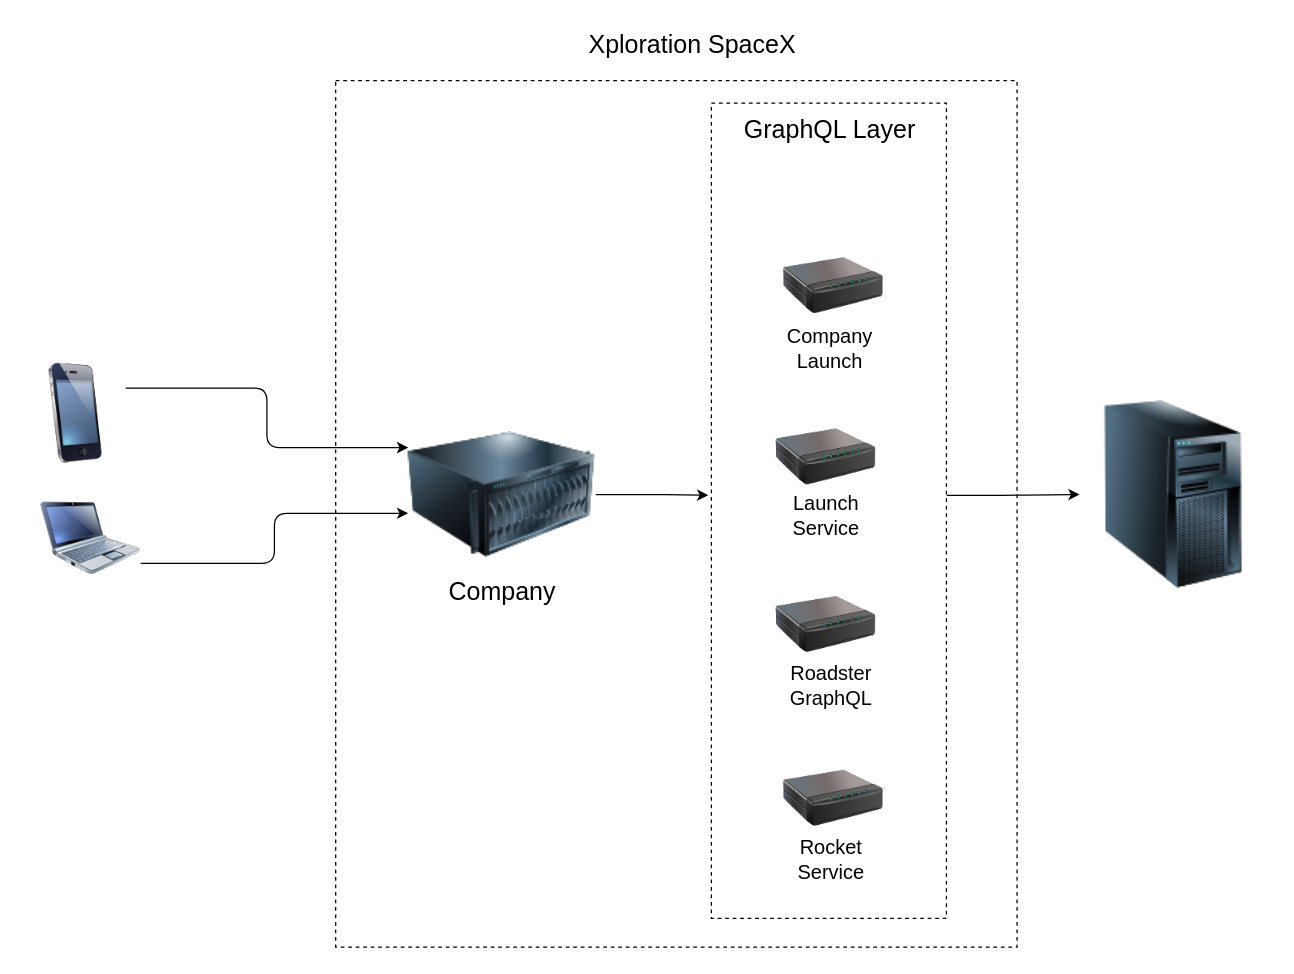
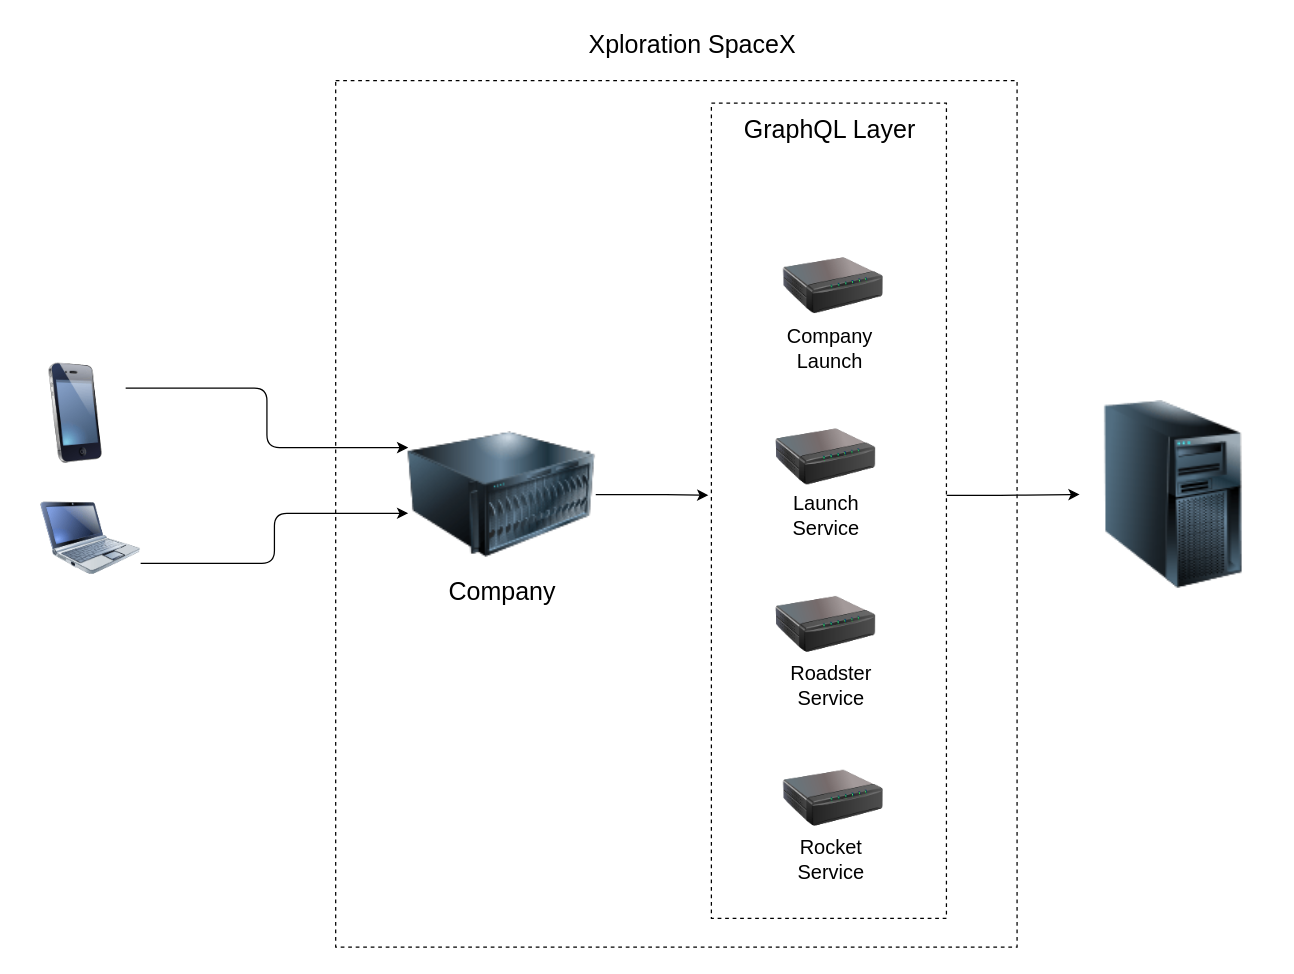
- <mxCell id="14" value="&lt;div&gt;Roadster&lt;/div&gt;&lt;div&gt;GraphQL&lt;br&gt;&lt;/div&gt;" style="text;resizable=0;autosize=1;align=center;verticalAlign=middle;points=[];fillColor=none;strokeColor=none;rounded=0;dashed=1;fontSize=16;labelBackgroundColor=none;labelBorderColor=none;html=1;" parent="1" vertex="1"><mxGeometry x="626" y="527" width="75" height="42" as="geometry" /></mxCell>
+ <mxCell id="14" value="&lt;div&gt;Roadster&lt;/div&gt;&lt;div&gt;Service&lt;br&gt;&lt;/div&gt;" style="text;resizable=0;autosize=1;align=center;verticalAlign=middle;points=[];fillColor=none;strokeColor=none;rounded=0;dashed=1;fontSize=16;labelBackgroundColor=none;labelBorderColor=none;html=1;" parent="1" vertex="1"><mxGeometry x="626" y="527" width="75" height="42" as="geometry" /></mxCell>
